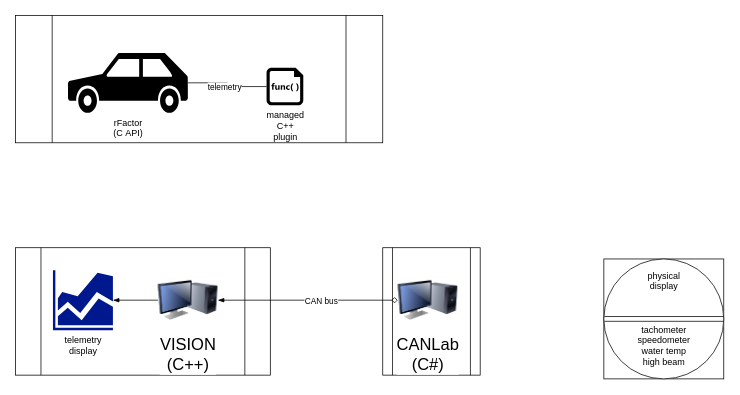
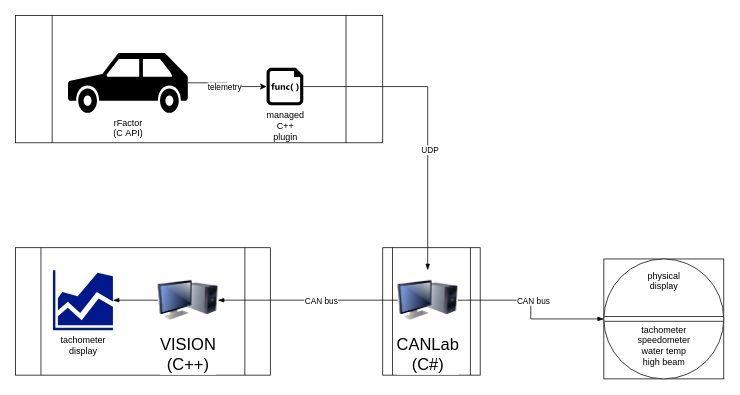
- <mxCell id="11" style="edgeStyle=orthogonalEdgeStyle;rounded=0;orthogonalLoop=1;jettySize=auto;html=1;endArrow=none;" parent="1" source="13" target="19" edge="1"><mxGeometry relative="1" as="geometry" /></mxCell>
+ <mxCell id="11" style="edgeStyle=orthogonalEdgeStyle;rounded=0;orthogonalLoop=1;jettySize=auto;html=1;" parent="1" source="13" target="19" edge="1"><mxGeometry relative="1" as="geometry" /></mxCell>
+ <mxCell id="9" style="edgeStyle=orthogonalEdgeStyle;rounded=0;orthogonalLoop=1;jettySize=auto;html=1;entryX=0.5;entryY=0;entryDx=0;entryDy=0;endArrow=blockThin;endFill=1;exitX=1;exitY=0.5;exitDx=0;exitDy=0;exitPerimeter=0;" parent="1" source="19" target="17" edge="1"><mxGeometry relative="1" as="geometry" /></mxCell>
+ <mxCell id="10" value="UDP" style="edgeLabel;html=1;align=center;verticalAlign=middle;resizable=0;points=[];" parent="9" vertex="1" connectable="0"><mxGeometry x="0.18" y="2" relative="1" as="geometry"><mxPoint y="8.33" as="offset" /></mxGeometry></mxCell>
- <mxCell id="5" style="edgeStyle=orthogonalEdgeStyle;rounded=0;orthogonalLoop=1;jettySize=auto;html=1;entryX=0;entryY=0.5;entryDx=0;entryDy=0;startArrow=blockThin;startFill=1;endArrow=diamond;endFill=0;" parent="1" source="8" target="17" edge="1"><mxGeometry relative="1" as="geometry" /></mxCell>
+ <mxCell id="5" style="edgeStyle=orthogonalEdgeStyle;rounded=0;orthogonalLoop=1;jettySize=auto;html=1;entryX=0;entryY=0.5;entryDx=0;entryDy=0;startArrow=blockThin;startFill=1;endArrow=none;endFill=0;" parent="1" source="8" target="17" edge="1"><mxGeometry relative="1" as="geometry" /></mxCell>
+ <mxCell id="15" style="edgeStyle=orthogonalEdgeStyle;rounded=0;orthogonalLoop=1;jettySize=auto;html=1;entryX=0;entryY=0.5;entryDx=0;entryDy=0;endArrow=blockThin;endFill=1;" parent="1" source="17" target="14" edge="1"><mxGeometry relative="1" as="geometry" /></mxCell>
+ <mxCell id="16" value="CAN bus" style="edgeLabel;html=1;align=center;verticalAlign=middle;resizable=0;points=[];" parent="15" vertex="1" connectable="0"><mxGeometry x="-0.242" y="-1" relative="1" as="geometry"><mxPoint x="17" y="-1" as="offset" /></mxGeometry></mxCell>
- <mxCell id="18" value="telemetry&lt;br&gt;display" style="aspect=fixed;pointerEvents=1;shadow=0;dashed=0;html=1;strokeColor=none;labelPosition=center;verticalLabelPosition=bottom;verticalAlign=top;align=center;fillColor=#00188D;shape=mxgraph.mscae.general.graph" parent="1" vertex="1"><mxGeometry x="70" y="360" width="80" height="80" as="geometry" /></mxCell>
+ <mxCell id="18" value="tachometer&lt;br&gt;display" style="aspect=fixed;pointerEvents=1;shadow=0;dashed=0;html=1;strokeColor=none;labelPosition=center;verticalLabelPosition=bottom;verticalAlign=top;align=center;fillColor=#00188D;shape=mxgraph.mscae.general.graph" parent="1" vertex="1"><mxGeometry x="70" y="360" width="80" height="80" as="geometry" /></mxCell>
